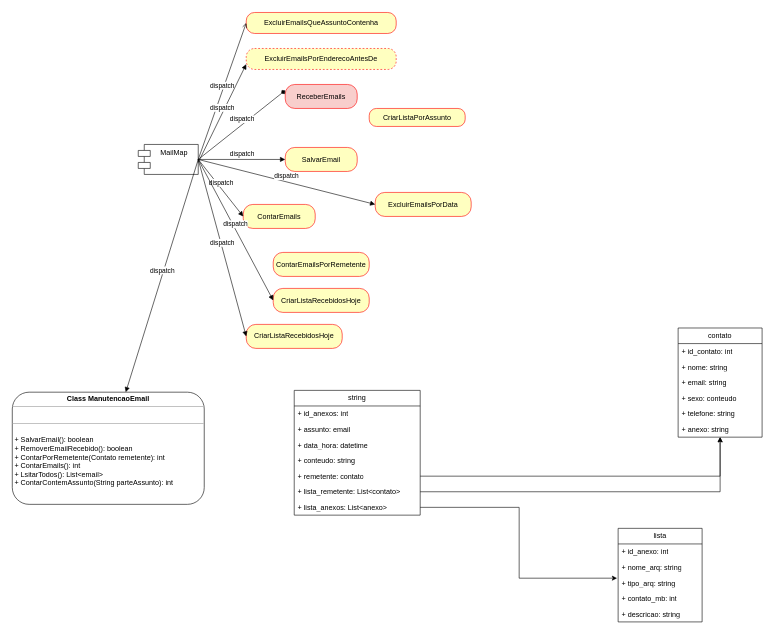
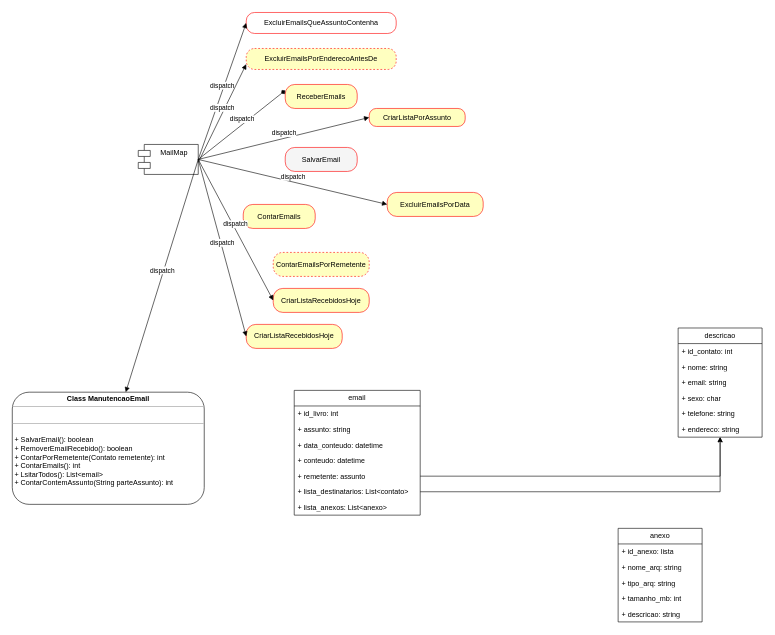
- <mxCell id="43" value="ExcluirEmailsQueAssuntoContenha" style="rounded=1;whiteSpace=wrap;html=1;arcSize=40;fontColor=#000000;fillColor=#ffffc0;strokeColor=#ff0000;" vertex="1" parent="1"><mxGeometry x="410" y="20" width="250" height="35" as="geometry" /></mxCell>
+ <mxCell id="43" value="ExcluirEmailsQueAssuntoContenha" style="rounded=1;whiteSpace=wrap;html=1;arcSize=40;fontColor=#000000;fillColor=#ffffff;strokeColor=#ff0000;" vertex="1" parent="1"><mxGeometry x="410" y="20" width="250" height="35" as="geometry" /></mxCell>
- <mxCell id="44" value="dispatch" style="html=1;verticalAlign=bottom;endArrow=open;rounded=0;entryX=0;entryY=0.5;entryDx=0;entryDy=0;exitX=1;exitY=0.5;exitDx=0;exitDy=0;" edge="1" parent="1" target="43" source="27"><mxGeometry width="80" relative="1" as="geometry"><mxPoint x="115" y="-40" as="sourcePoint" /><mxPoint x="325" y="2.5" as="targetPoint" /></mxGeometry></mxCell>
+ <mxCell id="44" value="dispatch" style="html=1;verticalAlign=bottom;endArrow=block;rounded=0;entryX=0;entryY=0.5;entryDx=0;entryDy=0;exitX=1;exitY=0.5;exitDx=0;exitDy=0;" edge="1" parent="1" target="43" source="27"><mxGeometry width="80" relative="1" as="geometry"><mxPoint x="115" y="-40" as="sourcePoint" /><mxPoint x="325" y="2.5" as="targetPoint" /></mxGeometry></mxCell>
- <mxCell id="30" value="ReceberEmails" style="rounded=1;whiteSpace=wrap;html=1;arcSize=40;fontColor=#000000;fillColor=#f8cecc;strokeColor=#ff0000;" vertex="1" parent="1"><mxGeometry x="475" y="140" width="120" height="40" as="geometry" /></mxCell>
+ <mxCell id="30" value="ReceberEmails" style="rounded=1;whiteSpace=wrap;html=1;arcSize=40;fontColor=#000000;fillColor=#ffffc0;strokeColor=#ff0000;" vertex="1" parent="1"><mxGeometry x="475" y="140" width="120" height="40" as="geometry" /></mxCell>
- <mxCell id="36" value="dispatch" style="html=1;verticalAlign=bottom;endArrow=block;rounded=0;exitX=1;exitY=0.5;exitDx=0;exitDy=0;" edge="1" parent="1" source="27" target="29"><mxGeometry width="80" relative="1" as="geometry"><mxPoint x="460" y="290" as="sourcePoint" /><mxPoint x="540" y="187.5" as="targetPoint" /></mxGeometry></mxCell>
+ <mxCell id="36" value="dispatch" style="html=1;verticalAlign=bottom;endArrow=block;rounded=0;exitX=1;exitY=0.5;exitDx=0;exitDy=0;entryX=0;entryY=0.5;entryDx=0;entryDy=0;" edge="1" parent="1" source="27" target="35"><mxGeometry width="80" relative="1" as="geometry"><mxPoint x="460" y="290" as="sourcePoint" /><mxPoint x="540" y="187.5" as="targetPoint" /></mxGeometry></mxCell>
- <mxCell id="29" value="SalvarEmail" style="rounded=1;whiteSpace=wrap;html=1;arcSize=40;fontColor=#000000;fillColor=#ffffc0;strokeColor=#ff0000;" vertex="1" parent="1"><mxGeometry x="475" y="245" width="120" height="40" as="geometry" /></mxCell>
+ <mxCell id="29" value="SalvarEmail" style="rounded=1;whiteSpace=wrap;html=1;arcSize=40;fontColor=#000000;fillColor=#f5f5f5;strokeColor=#ff0000;" vertex="1" parent="1"><mxGeometry x="475" y="245" width="120" height="40" as="geometry" /></mxCell>
- <mxCell id="33" value="dispatch" style="html=1;verticalAlign=bottom;endArrow=block;rounded=0;exitX=1;exitY=0.5;exitDx=0;exitDy=0;entryX=0;entryY=0.5;entryDx=0;entryDy=0;" edge="1" parent="1" source="27" target="31"><mxGeometry width="80" relative="1" as="geometry"><mxPoint x="340" y="275" as="sourcePoint" /><mxPoint x="420" y="275" as="targetPoint" /></mxGeometry></mxCell>
- <mxCell id="37" value="ExcluirEmailsPorData" style="rounded=1;whiteSpace=wrap;html=1;arcSize=40;fontColor=#000000;fillColor=#ffffc0;strokeColor=#ff0000;" vertex="1" parent="1"><mxGeometry x="625" y="320" width="160" height="40" as="geometry" /></mxCell>
+ <mxCell id="37" value="ExcluirEmailsPorData" style="rounded=1;whiteSpace=wrap;html=1;arcSize=40;fontColor=#000000;fillColor=#ffffc0;strokeColor=#ff0000;" vertex="1" parent="1"><mxGeometry x="645" y="320" width="160" height="40" as="geometry" /></mxCell>
- <mxCell id="32" value="ContarEmailsPorRemetente" style="rounded=1;whiteSpace=wrap;html=1;arcSize=40;fontColor=#000000;fillColor=#ffffc0;strokeColor=#ff0000;" vertex="1" parent="1"><mxGeometry x="455" y="420" width="160" height="40" as="geometry" /></mxCell>
+ <mxCell id="32" value="ContarEmailsPorRemetente" style="rounded=1;whiteSpace=wrap;html=1;arcSize=40;fontColor=#000000;fillColor=#ffffc0;strokeColor=#ff0000;dashed=1;" vertex="1" parent="1"><mxGeometry x="455" y="420" width="160" height="40" as="geometry" /></mxCell>
- <mxCell id="11" value="contato" style="swimlane;fontStyle=0;childLayout=stackLayout;horizontal=1;startSize=26;fillColor=none;horizontalStack=0;resizeParent=1;resizeParentMax=0;resizeLast=0;collapsible=1;marginBottom=0;whiteSpace=wrap;html=1;" parent="1" vertex="1"><mxGeometry x="1130" y="546" width="140" height="182" as="geometry" /></mxCell>
+ <mxCell id="11" value="descricao" style="swimlane;fontStyle=0;childLayout=stackLayout;horizontal=1;startSize=26;fillColor=none;horizontalStack=0;resizeParent=1;resizeParentMax=0;resizeLast=0;collapsible=1;marginBottom=0;whiteSpace=wrap;html=1;" parent="1" vertex="1"><mxGeometry x="1130" y="546" width="140" height="182" as="geometry" /></mxCell>
- <mxCell id="2" value="string" style="swimlane;fontStyle=0;childLayout=stackLayout;horizontal=1;startSize=26;fillColor=none;horizontalStack=0;resizeParent=1;resizeParentMax=0;resizeLast=0;collapsible=1;marginBottom=0;whiteSpace=wrap;html=1;" parent="1" vertex="1"><mxGeometry x="490" y="650" width="210" height="208" as="geometry" /></mxCell>
+ <mxCell id="2" value="email" style="swimlane;fontStyle=0;childLayout=stackLayout;horizontal=1;startSize=26;fillColor=none;horizontalStack=0;resizeParent=1;resizeParentMax=0;resizeLast=0;collapsible=1;marginBottom=0;whiteSpace=wrap;html=1;" parent="1" vertex="1"><mxGeometry x="490" y="650" width="210" height="208" as="geometry" /></mxCell>
- <mxCell id="15" value="+ sexo: conteudo" style="text;strokeColor=none;fillColor=none;align=left;verticalAlign=top;spacingLeft=4;spacingRight=4;overflow=hidden;rotatable=0;points=[[0,0.5],[1,0.5]];portConstraint=eastwest;whiteSpace=wrap;html=1;" parent="11" vertex="1"><mxGeometry y="104" width="140" height="26" as="geometry" /></mxCell>
+ <mxCell id="15" value="+ sexo: char" style="text;strokeColor=none;fillColor=none;align=left;verticalAlign=top;spacingLeft=4;spacingRight=4;overflow=hidden;rotatable=0;points=[[0,0.5],[1,0.5]];portConstraint=eastwest;whiteSpace=wrap;html=1;" parent="11" vertex="1"><mxGeometry y="104" width="140" height="26" as="geometry" /></mxCell>
- <mxCell id="3" value="+ id_anexos: int" style="text;strokeColor=none;fillColor=none;align=left;verticalAlign=top;spacingLeft=4;spacingRight=4;overflow=hidden;rotatable=0;points=[[0,0.5],[1,0.5]];portConstraint=eastwest;whiteSpace=wrap;html=1;" parent="2" vertex="1"><mxGeometry y="26" width="210" height="26" as="geometry" /></mxCell>
+ <mxCell id="3" value="+ id_livro: int" style="text;strokeColor=none;fillColor=none;align=left;verticalAlign=top;spacingLeft=4;spacingRight=4;overflow=hidden;rotatable=0;points=[[0,0.5],[1,0.5]];portConstraint=eastwest;whiteSpace=wrap;html=1;" parent="2" vertex="1"><mxGeometry y="26" width="210" height="26" as="geometry" /></mxCell>
- <mxCell id="4" value="+ assunto: email" style="text;strokeColor=none;fillColor=none;align=left;verticalAlign=top;spacingLeft=4;spacingRight=4;overflow=hidden;rotatable=0;points=[[0,0.5],[1,0.5]];portConstraint=eastwest;whiteSpace=wrap;html=1;" parent="2" vertex="1"><mxGeometry y="52" width="210" height="26" as="geometry" /></mxCell>
+ <mxCell id="4" value="+ assunto: string" style="text;strokeColor=none;fillColor=none;align=left;verticalAlign=top;spacingLeft=4;spacingRight=4;overflow=hidden;rotatable=0;points=[[0,0.5],[1,0.5]];portConstraint=eastwest;whiteSpace=wrap;html=1;" parent="2" vertex="1"><mxGeometry y="52" width="210" height="26" as="geometry" /></mxCell>
- <mxCell id="17" value="+ anexo: string" style="text;strokeColor=none;fillColor=none;align=left;verticalAlign=top;spacingLeft=4;spacingRight=4;overflow=hidden;rotatable=0;points=[[0,0.5],[1,0.5]];portConstraint=eastwest;whiteSpace=wrap;html=1;" parent="11" vertex="1"><mxGeometry y="156" width="140" height="26" as="geometry" /></mxCell>
+ <mxCell id="17" value="+ endereco: string" style="text;strokeColor=none;fillColor=none;align=left;verticalAlign=top;spacingLeft=4;spacingRight=4;overflow=hidden;rotatable=0;points=[[0,0.5],[1,0.5]];portConstraint=eastwest;whiteSpace=wrap;html=1;" parent="11" vertex="1"><mxGeometry y="156" width="140" height="26" as="geometry" /></mxCell>
- <mxCell id="5" value="+ data_hora: datetime" style="text;strokeColor=none;fillColor=none;align=left;verticalAlign=top;spacingLeft=4;spacingRight=4;overflow=hidden;rotatable=0;points=[[0,0.5],[1,0.5]];portConstraint=eastwest;whiteSpace=wrap;html=1;" parent="2" vertex="1"><mxGeometry y="78" width="210" height="26" as="geometry" /></mxCell>
+ <mxCell id="5" value="+ data_conteudo: datetime" style="text;strokeColor=none;fillColor=none;align=left;verticalAlign=top;spacingLeft=4;spacingRight=4;overflow=hidden;rotatable=0;points=[[0,0.5],[1,0.5]];portConstraint=eastwest;whiteSpace=wrap;html=1;" parent="2" vertex="1"><mxGeometry y="78" width="210" height="26" as="geometry" /></mxCell>
- <mxCell id="6" value="+ conteudo: string" style="text;strokeColor=none;fillColor=none;align=left;verticalAlign=top;spacingLeft=4;spacingRight=4;overflow=hidden;rotatable=0;points=[[0,0.5],[1,0.5]];portConstraint=eastwest;whiteSpace=wrap;html=1;" parent="2" vertex="1"><mxGeometry y="104" width="210" height="26" as="geometry" /></mxCell>
+ <mxCell id="6" value="+ conteudo: datetime" style="text;strokeColor=none;fillColor=none;align=left;verticalAlign=top;spacingLeft=4;spacingRight=4;overflow=hidden;rotatable=0;points=[[0,0.5],[1,0.5]];portConstraint=eastwest;whiteSpace=wrap;html=1;" parent="2" vertex="1"><mxGeometry y="104" width="210" height="26" as="geometry" /></mxCell>
- <mxCell id="7" value="+ remetente: contato" style="text;strokeColor=none;fillColor=none;align=left;verticalAlign=top;spacingLeft=4;spacingRight=4;overflow=hidden;rotatable=0;points=[[0,0.5],[1,0.5]];portConstraint=eastwest;whiteSpace=wrap;html=1;" parent="2" vertex="1"><mxGeometry y="130" width="210" height="26" as="geometry" /></mxCell>
+ <mxCell id="7" value="+ remetente: assunto" style="text;strokeColor=none;fillColor=none;align=left;verticalAlign=top;spacingLeft=4;spacingRight=4;overflow=hidden;rotatable=0;points=[[0,0.5],[1,0.5]];portConstraint=eastwest;whiteSpace=wrap;html=1;" parent="2" vertex="1"><mxGeometry y="130" width="210" height="26" as="geometry" /></mxCell>
- <mxCell id="8" value="+ lista_remetente: List&amp;lt;contato&amp;gt;" style="text;strokeColor=none;fillColor=none;align=left;verticalAlign=top;spacingLeft=4;spacingRight=4;overflow=hidden;rotatable=0;points=[[0,0.5],[1,0.5]];portConstraint=eastwest;whiteSpace=wrap;html=1;" parent="2" vertex="1"><mxGeometry y="156" width="210" height="26" as="geometry" /></mxCell>
+ <mxCell id="8" value="+ lista_destinatarios: List&amp;lt;contato&amp;gt;" style="text;strokeColor=none;fillColor=none;align=left;verticalAlign=top;spacingLeft=4;spacingRight=4;overflow=hidden;rotatable=0;points=[[0,0.5],[1,0.5]];portConstraint=eastwest;whiteSpace=wrap;html=1;" parent="2" vertex="1"><mxGeometry y="156" width="210" height="26" as="geometry" /></mxCell>
- <mxCell id="10" style="edgeStyle=orthogonalEdgeStyle;rounded=0;orthogonalLoop=1;jettySize=auto;html=1;entryX=-0.013;entryY=0.195;entryDx=0;entryDy=0;entryPerimeter=0;" parent="1" source="9" target="21" edge="1"><mxGeometry relative="1" as="geometry" /></mxCell>
- <mxCell id="18" value="lista" style="swimlane;fontStyle=0;childLayout=stackLayout;horizontal=1;startSize=26;fillColor=none;horizontalStack=0;resizeParent=1;resizeParentMax=0;resizeLast=0;collapsible=1;marginBottom=0;whiteSpace=wrap;html=1;" parent="1" vertex="1"><mxGeometry x="1030" y="880" width="140" height="156" as="geometry" /></mxCell>
+ <mxCell id="18" value="anexo" style="swimlane;fontStyle=0;childLayout=stackLayout;horizontal=1;startSize=26;fillColor=none;horizontalStack=0;resizeParent=1;resizeParentMax=0;resizeLast=0;collapsible=1;marginBottom=0;whiteSpace=wrap;html=1;" parent="1" vertex="1"><mxGeometry x="1030" y="880" width="140" height="156" as="geometry" /></mxCell>
- <mxCell id="19" value="+ id_anexo: int" style="text;strokeColor=none;fillColor=none;align=left;verticalAlign=top;spacingLeft=4;spacingRight=4;overflow=hidden;rotatable=0;points=[[0,0.5],[1,0.5]];portConstraint=eastwest;whiteSpace=wrap;html=1;" parent="18" vertex="1"><mxGeometry y="26" width="140" height="26" as="geometry" /></mxCell>
+ <mxCell id="19" value="+ id_anexo: lista" style="text;strokeColor=none;fillColor=none;align=left;verticalAlign=top;spacingLeft=4;spacingRight=4;overflow=hidden;rotatable=0;points=[[0,0.5],[1,0.5]];portConstraint=eastwest;whiteSpace=wrap;html=1;" parent="18" vertex="1"><mxGeometry y="26" width="140" height="26" as="geometry" /></mxCell>
- <mxCell id="22" value="+ contato_mb: int" style="text;strokeColor=none;fillColor=none;align=left;verticalAlign=top;spacingLeft=4;spacingRight=4;overflow=hidden;rotatable=0;points=[[0,0.5],[1,0.5]];portConstraint=eastwest;whiteSpace=wrap;html=1;" parent="18" vertex="1"><mxGeometry y="104" width="140" height="26" as="geometry" /></mxCell>
+ <mxCell id="22" value="+ tamanho_mb: int" style="text;strokeColor=none;fillColor=none;align=left;verticalAlign=top;spacingLeft=4;spacingRight=4;overflow=hidden;rotatable=0;points=[[0,0.5],[1,0.5]];portConstraint=eastwest;whiteSpace=wrap;html=1;" parent="18" vertex="1"><mxGeometry y="104" width="140" height="26" as="geometry" /></mxCell>
